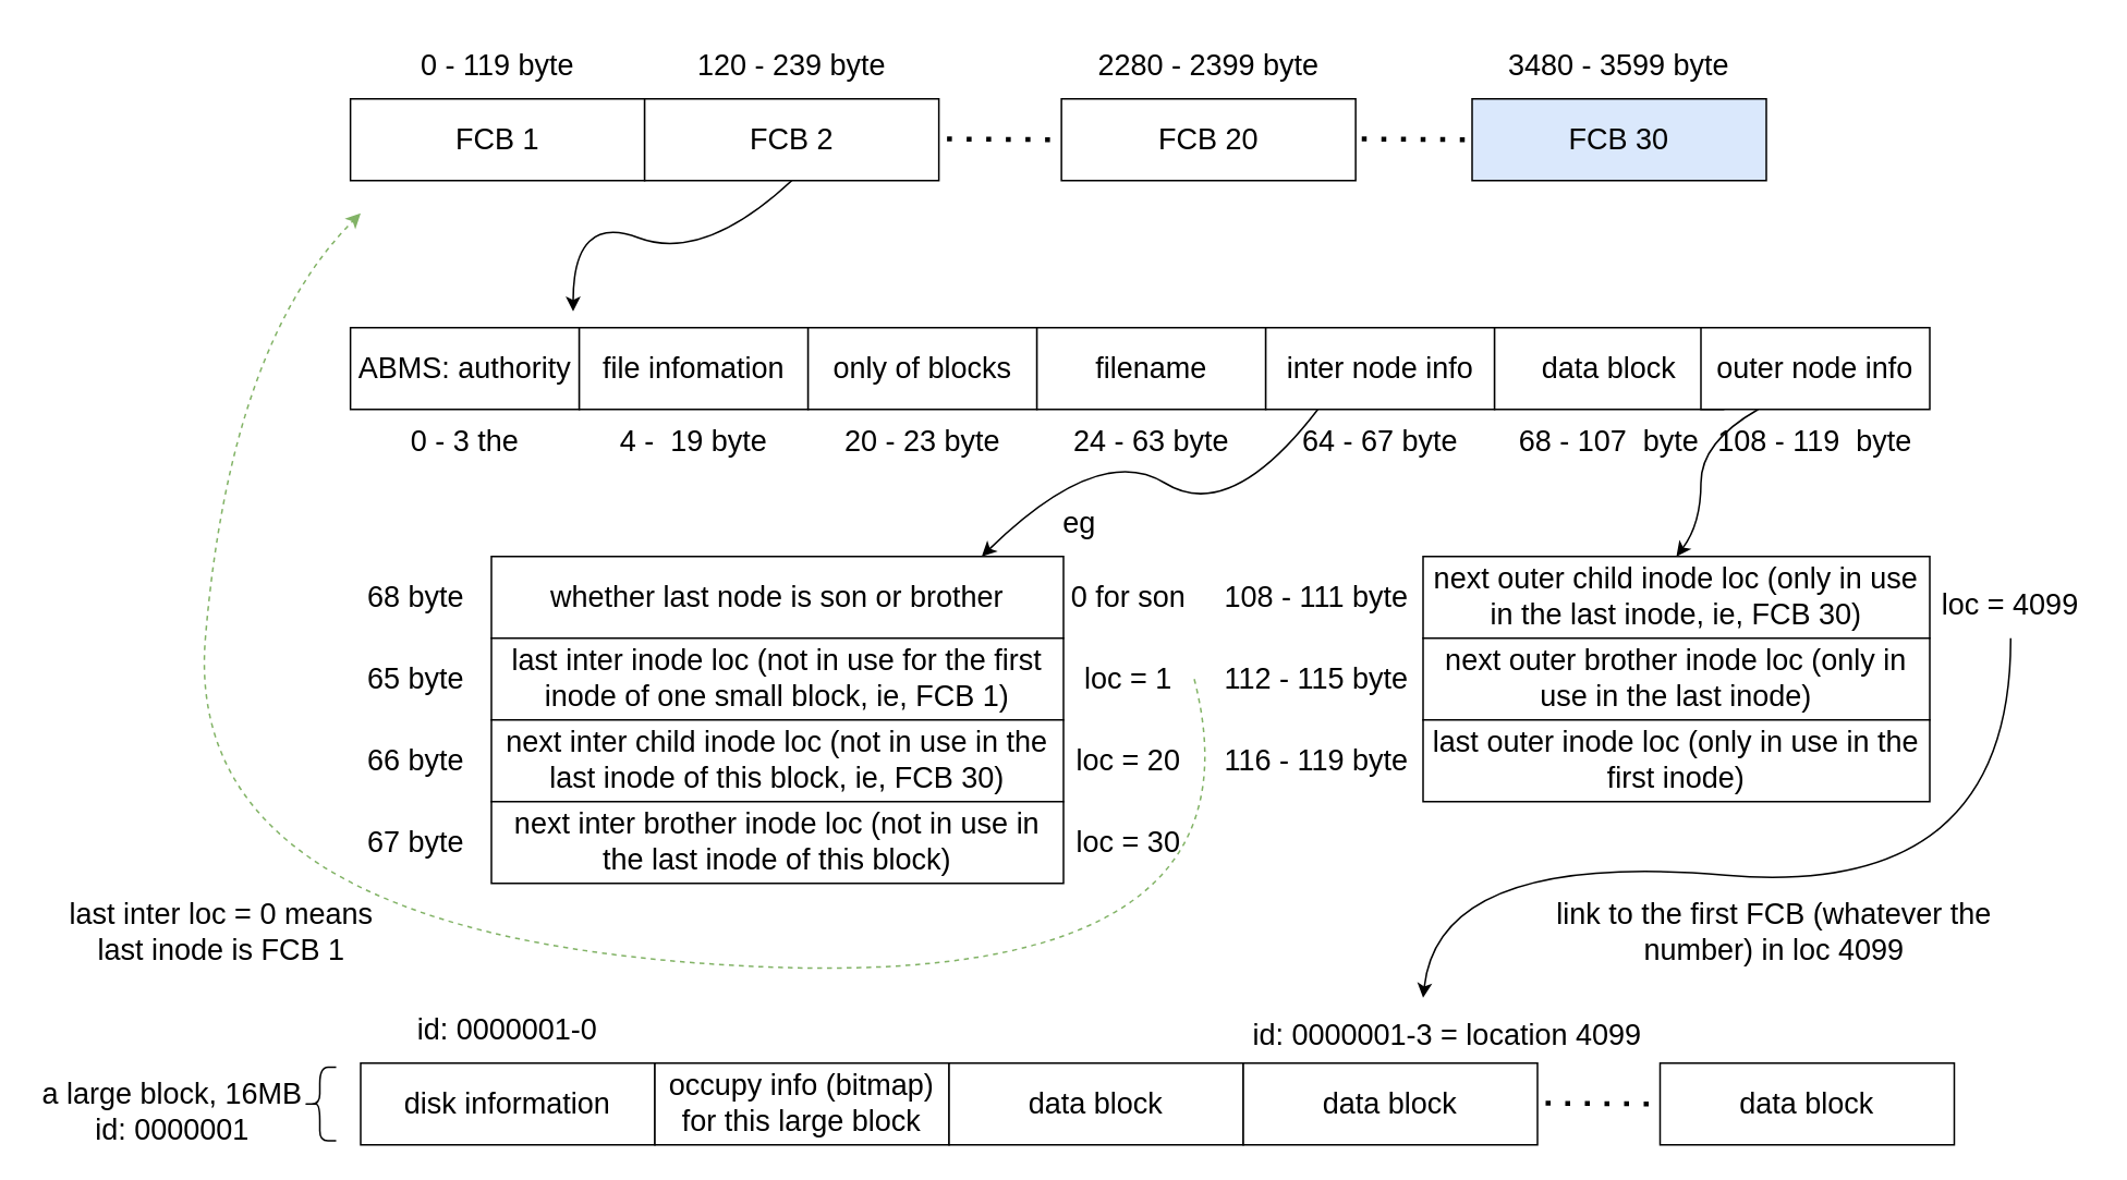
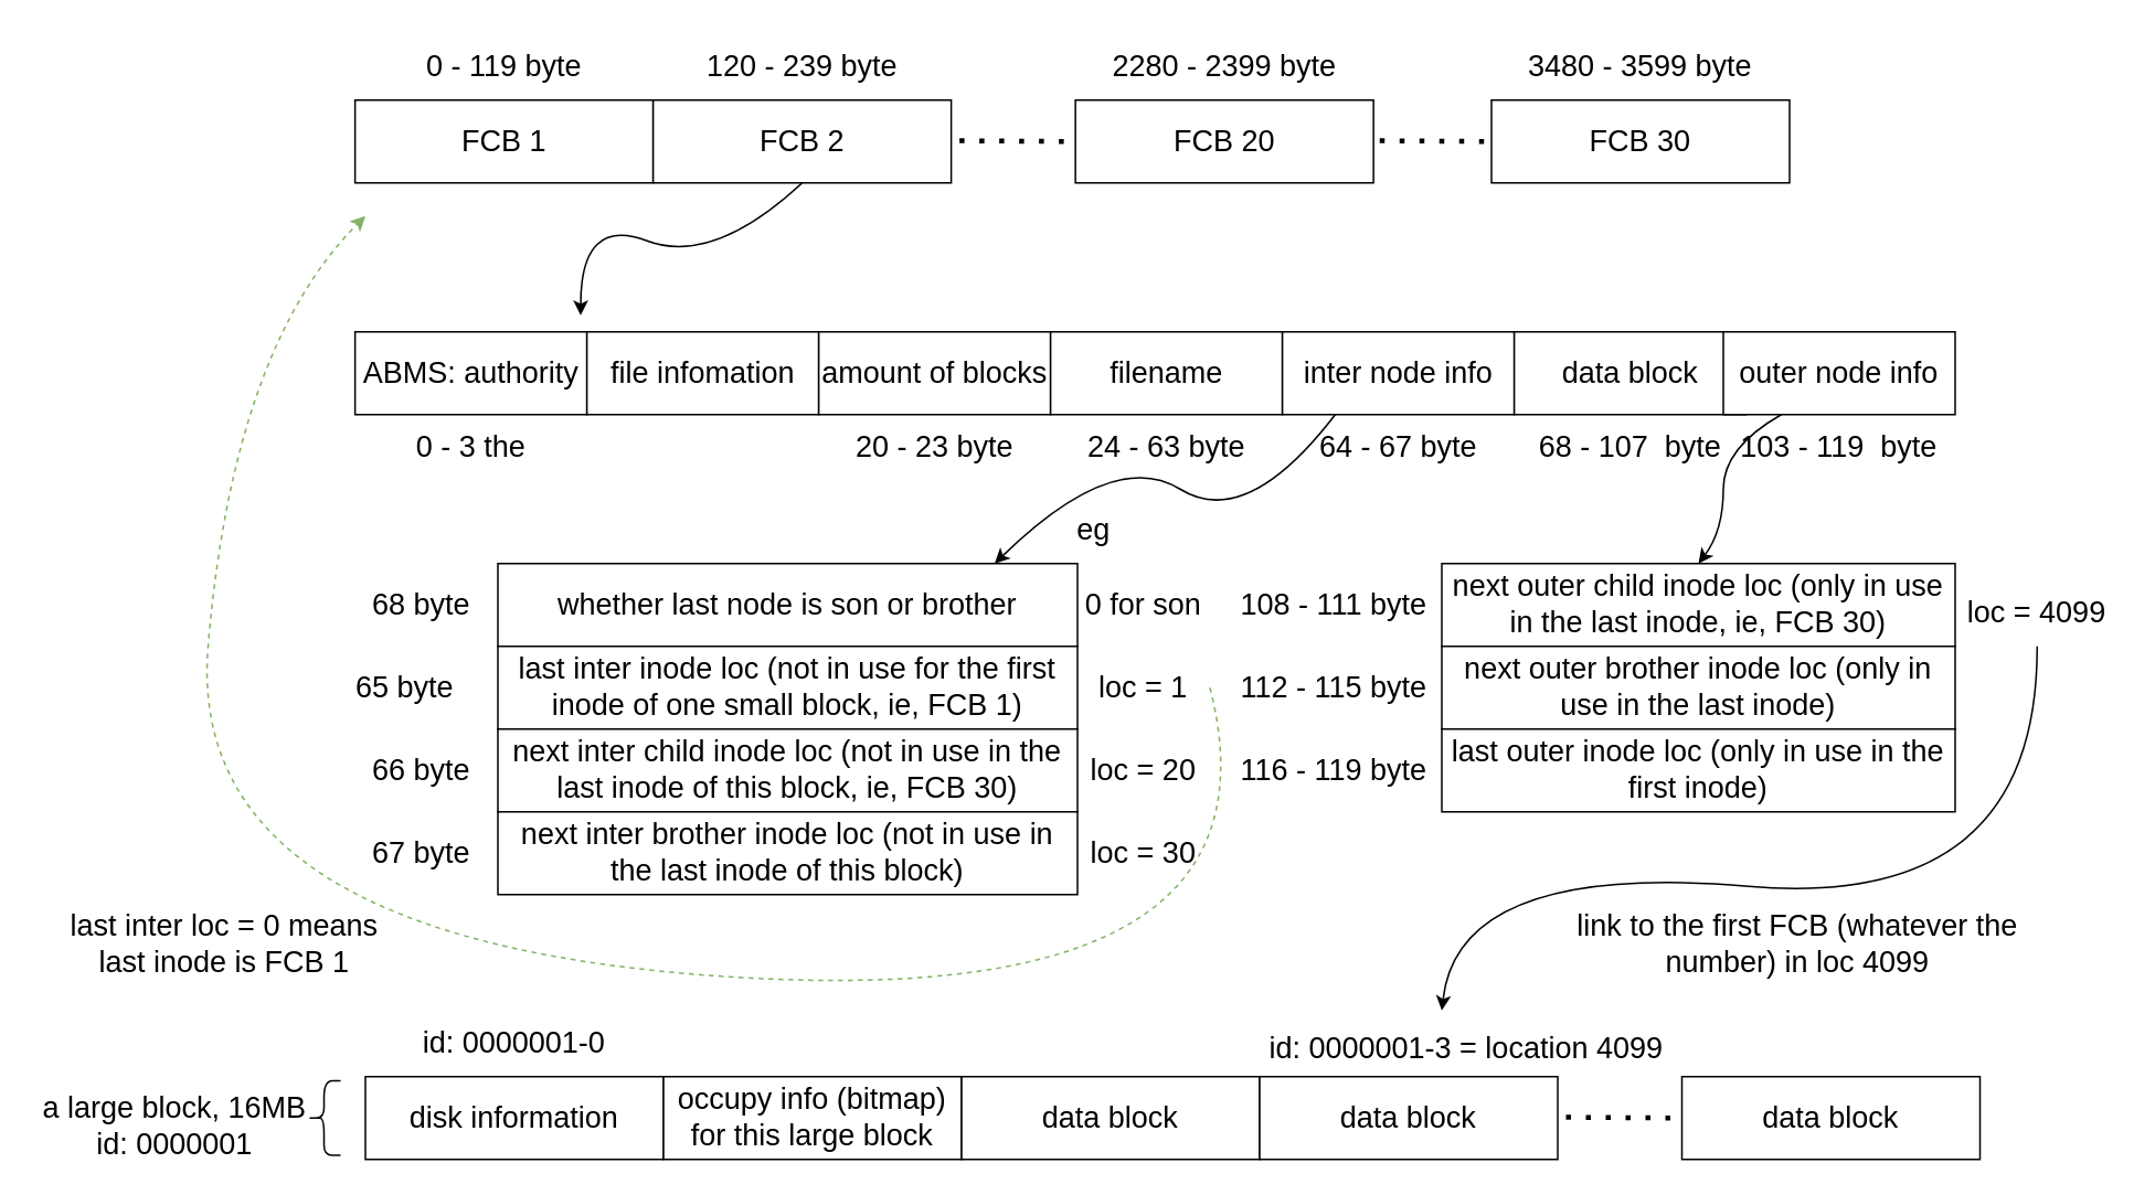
- <mxCell id="33" value="&lt;font style=&quot;font-size: 18px&quot;&gt;FCB 30&lt;br&gt;&lt;/font&gt;" style="rounded=0;whiteSpace=wrap;html=1;fillColor=#dae8fc;" vertex="1" parent="1"><mxGeometry x="900" y="60" width="180" height="50" as="geometry" /></mxCell>
+ <mxCell id="33" value="&lt;font style=&quot;font-size: 18px&quot;&gt;FCB 30&lt;br&gt;&lt;/font&gt;" style="rounded=0;whiteSpace=wrap;html=1;" vertex="1" parent="1"><mxGeometry x="900" y="60" width="180" height="50" as="geometry" /></mxCell>
- <mxCell id="14" value="&lt;font style=&quot;font-size: 18px&quot;&gt;only of blocks&lt;br&gt;&lt;/font&gt;" style="rounded=0;whiteSpace=wrap;html=1;" vertex="1" parent="1"><mxGeometry x="493.75" y="200" width="140" height="50" as="geometry" /></mxCell>
+ <mxCell id="14" value="&lt;font style=&quot;font-size: 18px&quot;&gt;amount of blocks&lt;br&gt;&lt;/font&gt;" style="rounded=0;whiteSpace=wrap;html=1;" vertex="1" parent="1"><mxGeometry x="493.75" y="200" width="140" height="50" as="geometry" /></mxCell>
- <mxCell id="12" value="&lt;font style=&quot;font-size: 18px&quot;&gt;4 -&amp;nbsp; 19&amp;nbsp;&lt;/font&gt;&lt;span style=&quot;font-size: 18px&quot;&gt;byte&lt;/span&gt;" style="text;html=1;strokeColor=none;fillColor=none;align=center;verticalAlign=middle;whiteSpace=wrap;rounded=0;" vertex="1" parent="1"><mxGeometry x="353.75" y="250" width="140" height="40" as="geometry" /></mxCell>
- <mxCell id="23" value="&lt;font style=&quot;font-size: 18px&quot;&gt;108 - 119&amp;nbsp;&amp;nbsp;&lt;/font&gt;&lt;span style=&quot;font-size: 18px&quot;&gt;byte&lt;/span&gt;" style="text;html=1;strokeColor=none;fillColor=none;align=center;verticalAlign=middle;whiteSpace=wrap;rounded=0;" vertex="1" parent="1"><mxGeometry x="1040" y="250" width="140" height="40" as="geometry" /></mxCell>
+ <mxCell id="23" value="&lt;font style=&quot;font-size: 18px&quot;&gt;103 - 119&amp;nbsp;&amp;nbsp;&lt;/font&gt;&lt;span style=&quot;font-size: 18px&quot;&gt;byte&lt;/span&gt;" style="text;html=1;strokeColor=none;fillColor=none;align=center;verticalAlign=middle;whiteSpace=wrap;rounded=0;" vertex="1" parent="1"><mxGeometry x="1040" y="250" width="140" height="40" as="geometry" /></mxCell>
- <mxCell id="30" value="&lt;font style=&quot;font-size: 18px&quot;&gt;65&amp;nbsp;&lt;/font&gt;&lt;span style=&quot;font-size: 18px&quot;&gt;byte&lt;/span&gt;" style="text;html=1;strokeColor=none;fillColor=none;align=center;verticalAlign=middle;whiteSpace=wrap;rounded=0;" vertex="1" parent="1"><mxGeometry x="213.75" y="395" width="80" height="40" as="geometry" /></mxCell>
+ <mxCell id="30" value="&lt;font style=&quot;font-size: 18px&quot;&gt;65&amp;nbsp;&lt;/font&gt;&lt;span style=&quot;font-size: 18px&quot;&gt;byte&lt;/span&gt;" style="text;html=1;strokeColor=none;fillColor=none;align=center;verticalAlign=middle;whiteSpace=wrap;rounded=0;" vertex="1" parent="1"><mxGeometry x="203.75" y="395" width="80" height="40" as="geometry" /></mxCell>
